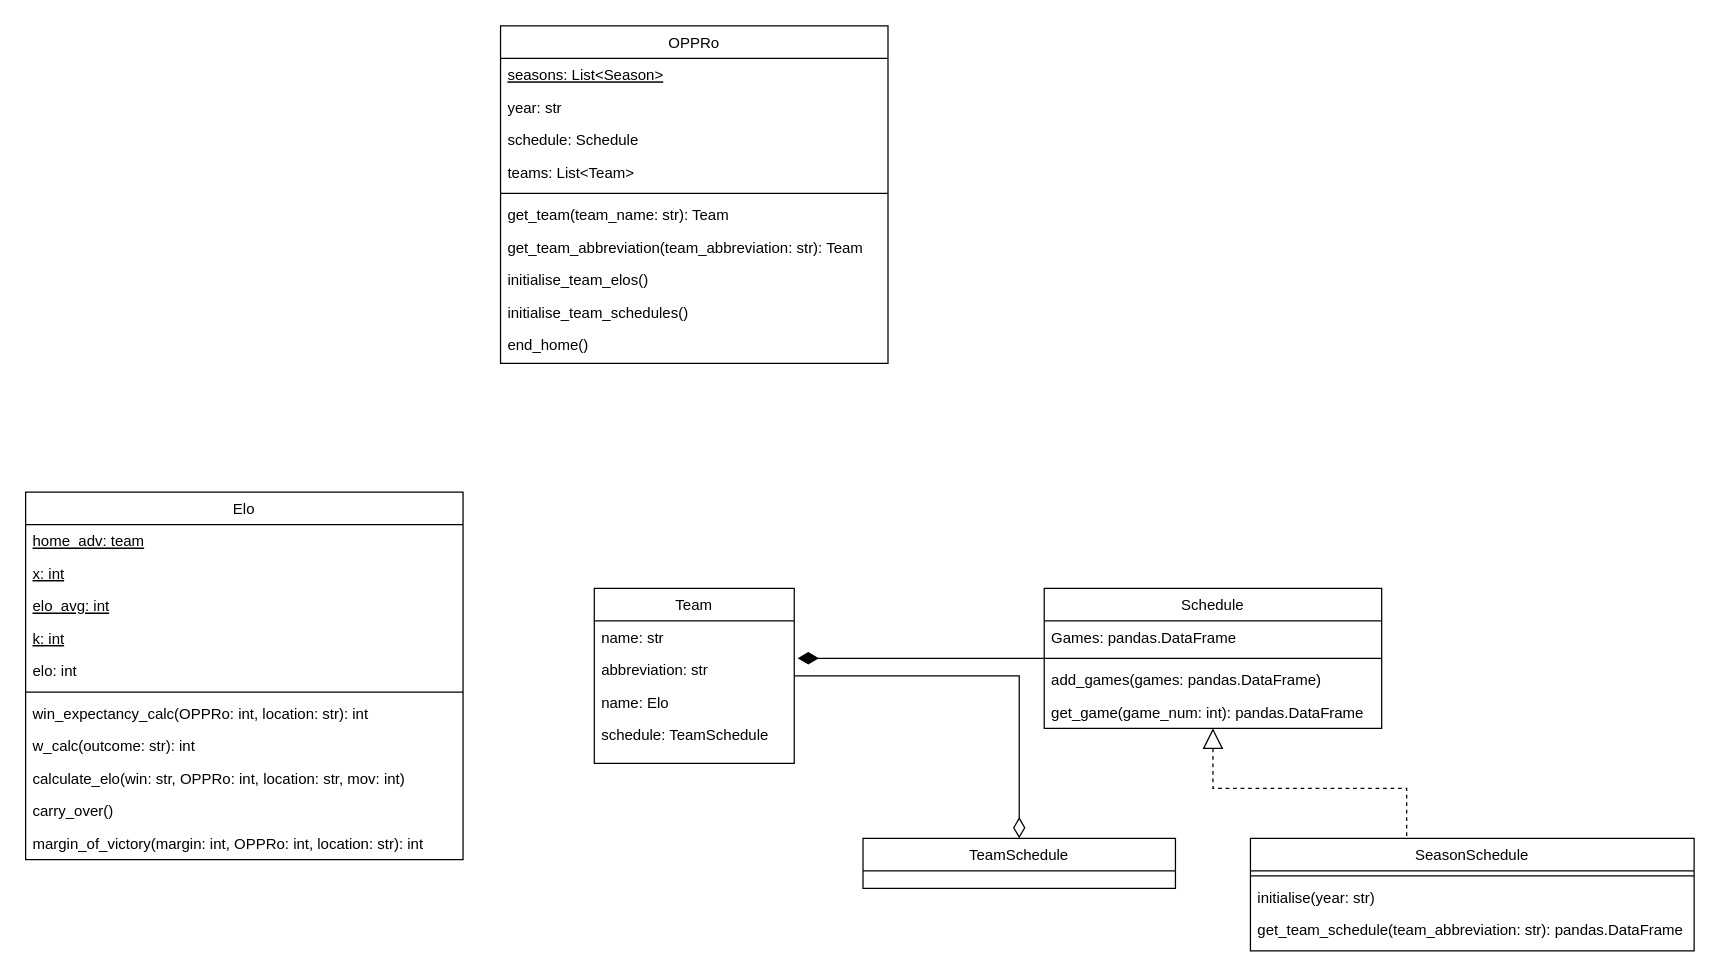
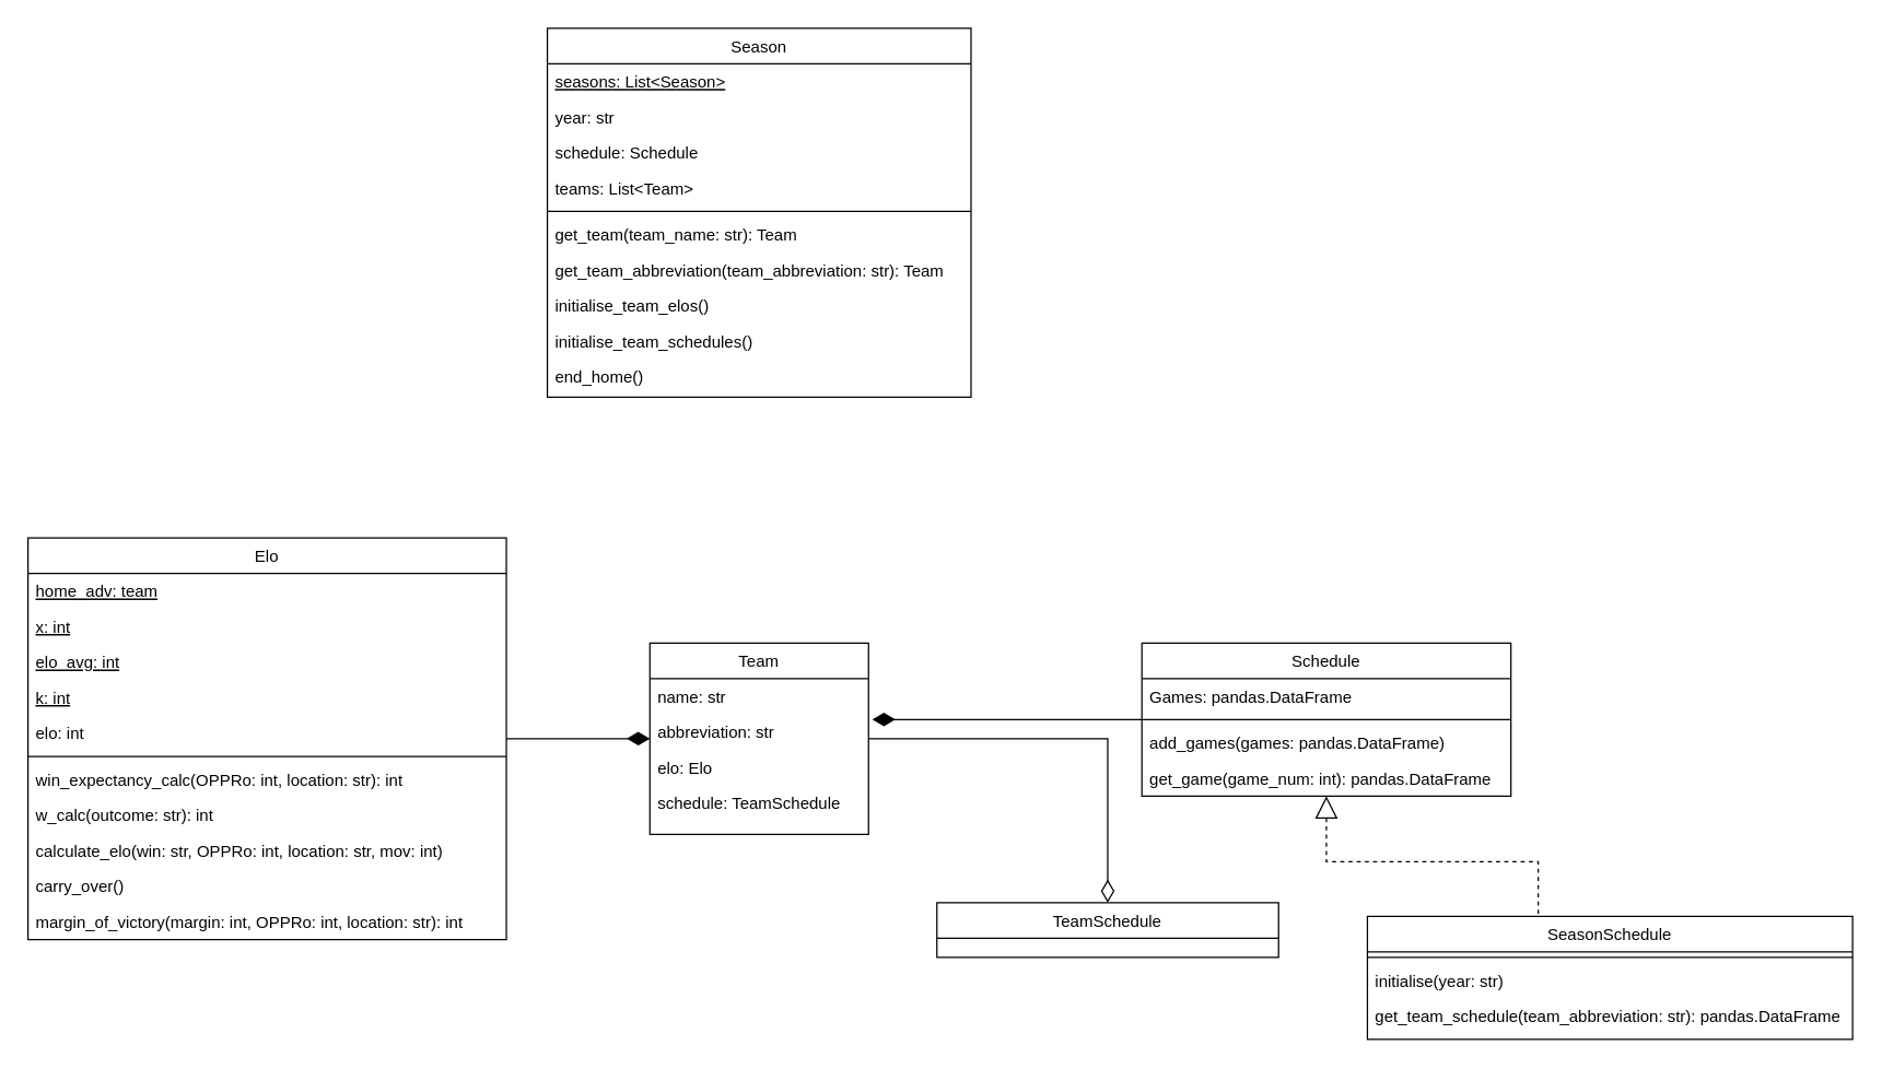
- <mxCell id="16" value="OPPRo" style="swimlane;fontStyle=0;align=center;verticalAlign=top;childLayout=stackLayout;horizontal=1;startSize=26;horizontalStack=0;resizeParent=1;resizeLast=0;collapsible=1;marginBottom=0;rounded=0;shadow=0;strokeWidth=1;" parent="1" vertex="1"><mxGeometry x="400" y="20" width="310" height="270" as="geometry"><mxRectangle x="230" y="140" width="160" height="26" as="alternateBounds" /></mxGeometry></mxCell>
+ <mxCell id="16" value="Season" style="swimlane;fontStyle=0;align=center;verticalAlign=top;childLayout=stackLayout;horizontal=1;startSize=26;horizontalStack=0;resizeParent=1;resizeLast=0;collapsible=1;marginBottom=0;rounded=0;shadow=0;strokeWidth=1;" parent="1" vertex="1"><mxGeometry x="400" y="20" width="310" height="270" as="geometry"><mxRectangle x="230" y="140" width="160" height="26" as="alternateBounds" /></mxGeometry></mxCell>
+ <mxCell id="31" style="edgeStyle=orthogonalEdgeStyle;rounded=0;orthogonalLoop=1;jettySize=auto;html=1;startArrow=none;startFill=0;endArrow=diamondThin;endFill=1;startSize=10;endSize=14;" edge="1" parent="1" source="32" target="3"><mxGeometry relative="1" as="geometry" /></mxCell>
- <mxCell id="6" value="name: Elo" style="text;align=left;verticalAlign=top;spacingLeft=4;spacingRight=4;overflow=hidden;rotatable=0;points=[[0,0.5],[1,0.5]];portConstraint=eastwest;rounded=0;shadow=0;html=0;" parent="3" vertex="1"><mxGeometry y="78" width="160" height="26" as="geometry" /></mxCell>
+ <mxCell id="6" value="elo: Elo" style="text;align=left;verticalAlign=top;spacingLeft=4;spacingRight=4;overflow=hidden;rotatable=0;points=[[0,0.5],[1,0.5]];portConstraint=eastwest;rounded=0;shadow=0;html=0;" parent="3" vertex="1"><mxGeometry y="78" width="160" height="26" as="geometry" /></mxCell>
- <mxCell id="8" value="TeamSchedule" style="swimlane;fontStyle=0;align=center;verticalAlign=top;childLayout=stackLayout;horizontal=1;startSize=26;horizontalStack=0;resizeParent=1;resizeLast=0;collapsible=1;marginBottom=0;rounded=0;shadow=0;strokeWidth=1;" parent="1" vertex="1"><mxGeometry x="690" y="670" width="250" height="40" as="geometry"><mxRectangle x="550" y="140" width="160" height="26" as="alternateBounds" /></mxGeometry></mxCell>
+ <mxCell id="8" value="TeamSchedule" style="swimlane;fontStyle=0;align=center;verticalAlign=top;childLayout=stackLayout;horizontal=1;startSize=26;horizontalStack=0;resizeParent=1;resizeLast=0;collapsible=1;marginBottom=0;rounded=0;shadow=0;strokeWidth=1;" parent="1" vertex="1"><mxGeometry x="685" y="660" width="250" height="40" as="geometry"><mxRectangle x="550" y="140" width="160" height="26" as="alternateBounds" /></mxGeometry></mxCell>
